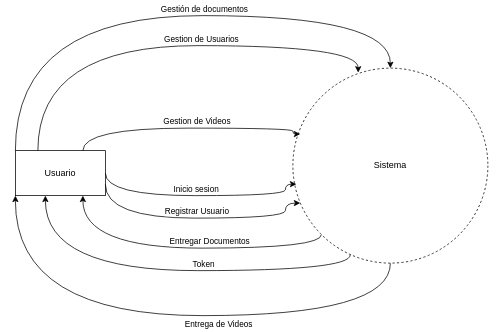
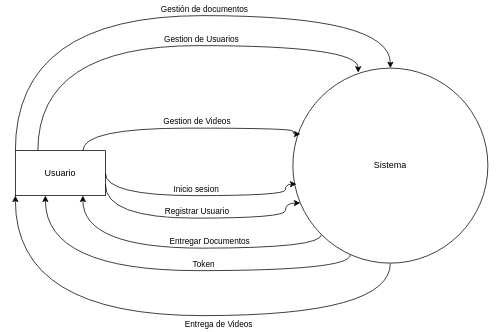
- <mxCell id="6" value="Sistema" style="ellipse;whiteSpace=wrap;html=1;aspect=fixed;dashed=1;" vertex="1" parent="1"><mxGeometry x="390" y="90" width="260" height="260" as="geometry" /></mxCell>
+ <mxCell id="6" value="Sistema" style="ellipse;whiteSpace=wrap;html=1;aspect=fixed;" vertex="1" parent="1"><mxGeometry x="390" y="90" width="260" height="260" as="geometry" /></mxCell>
